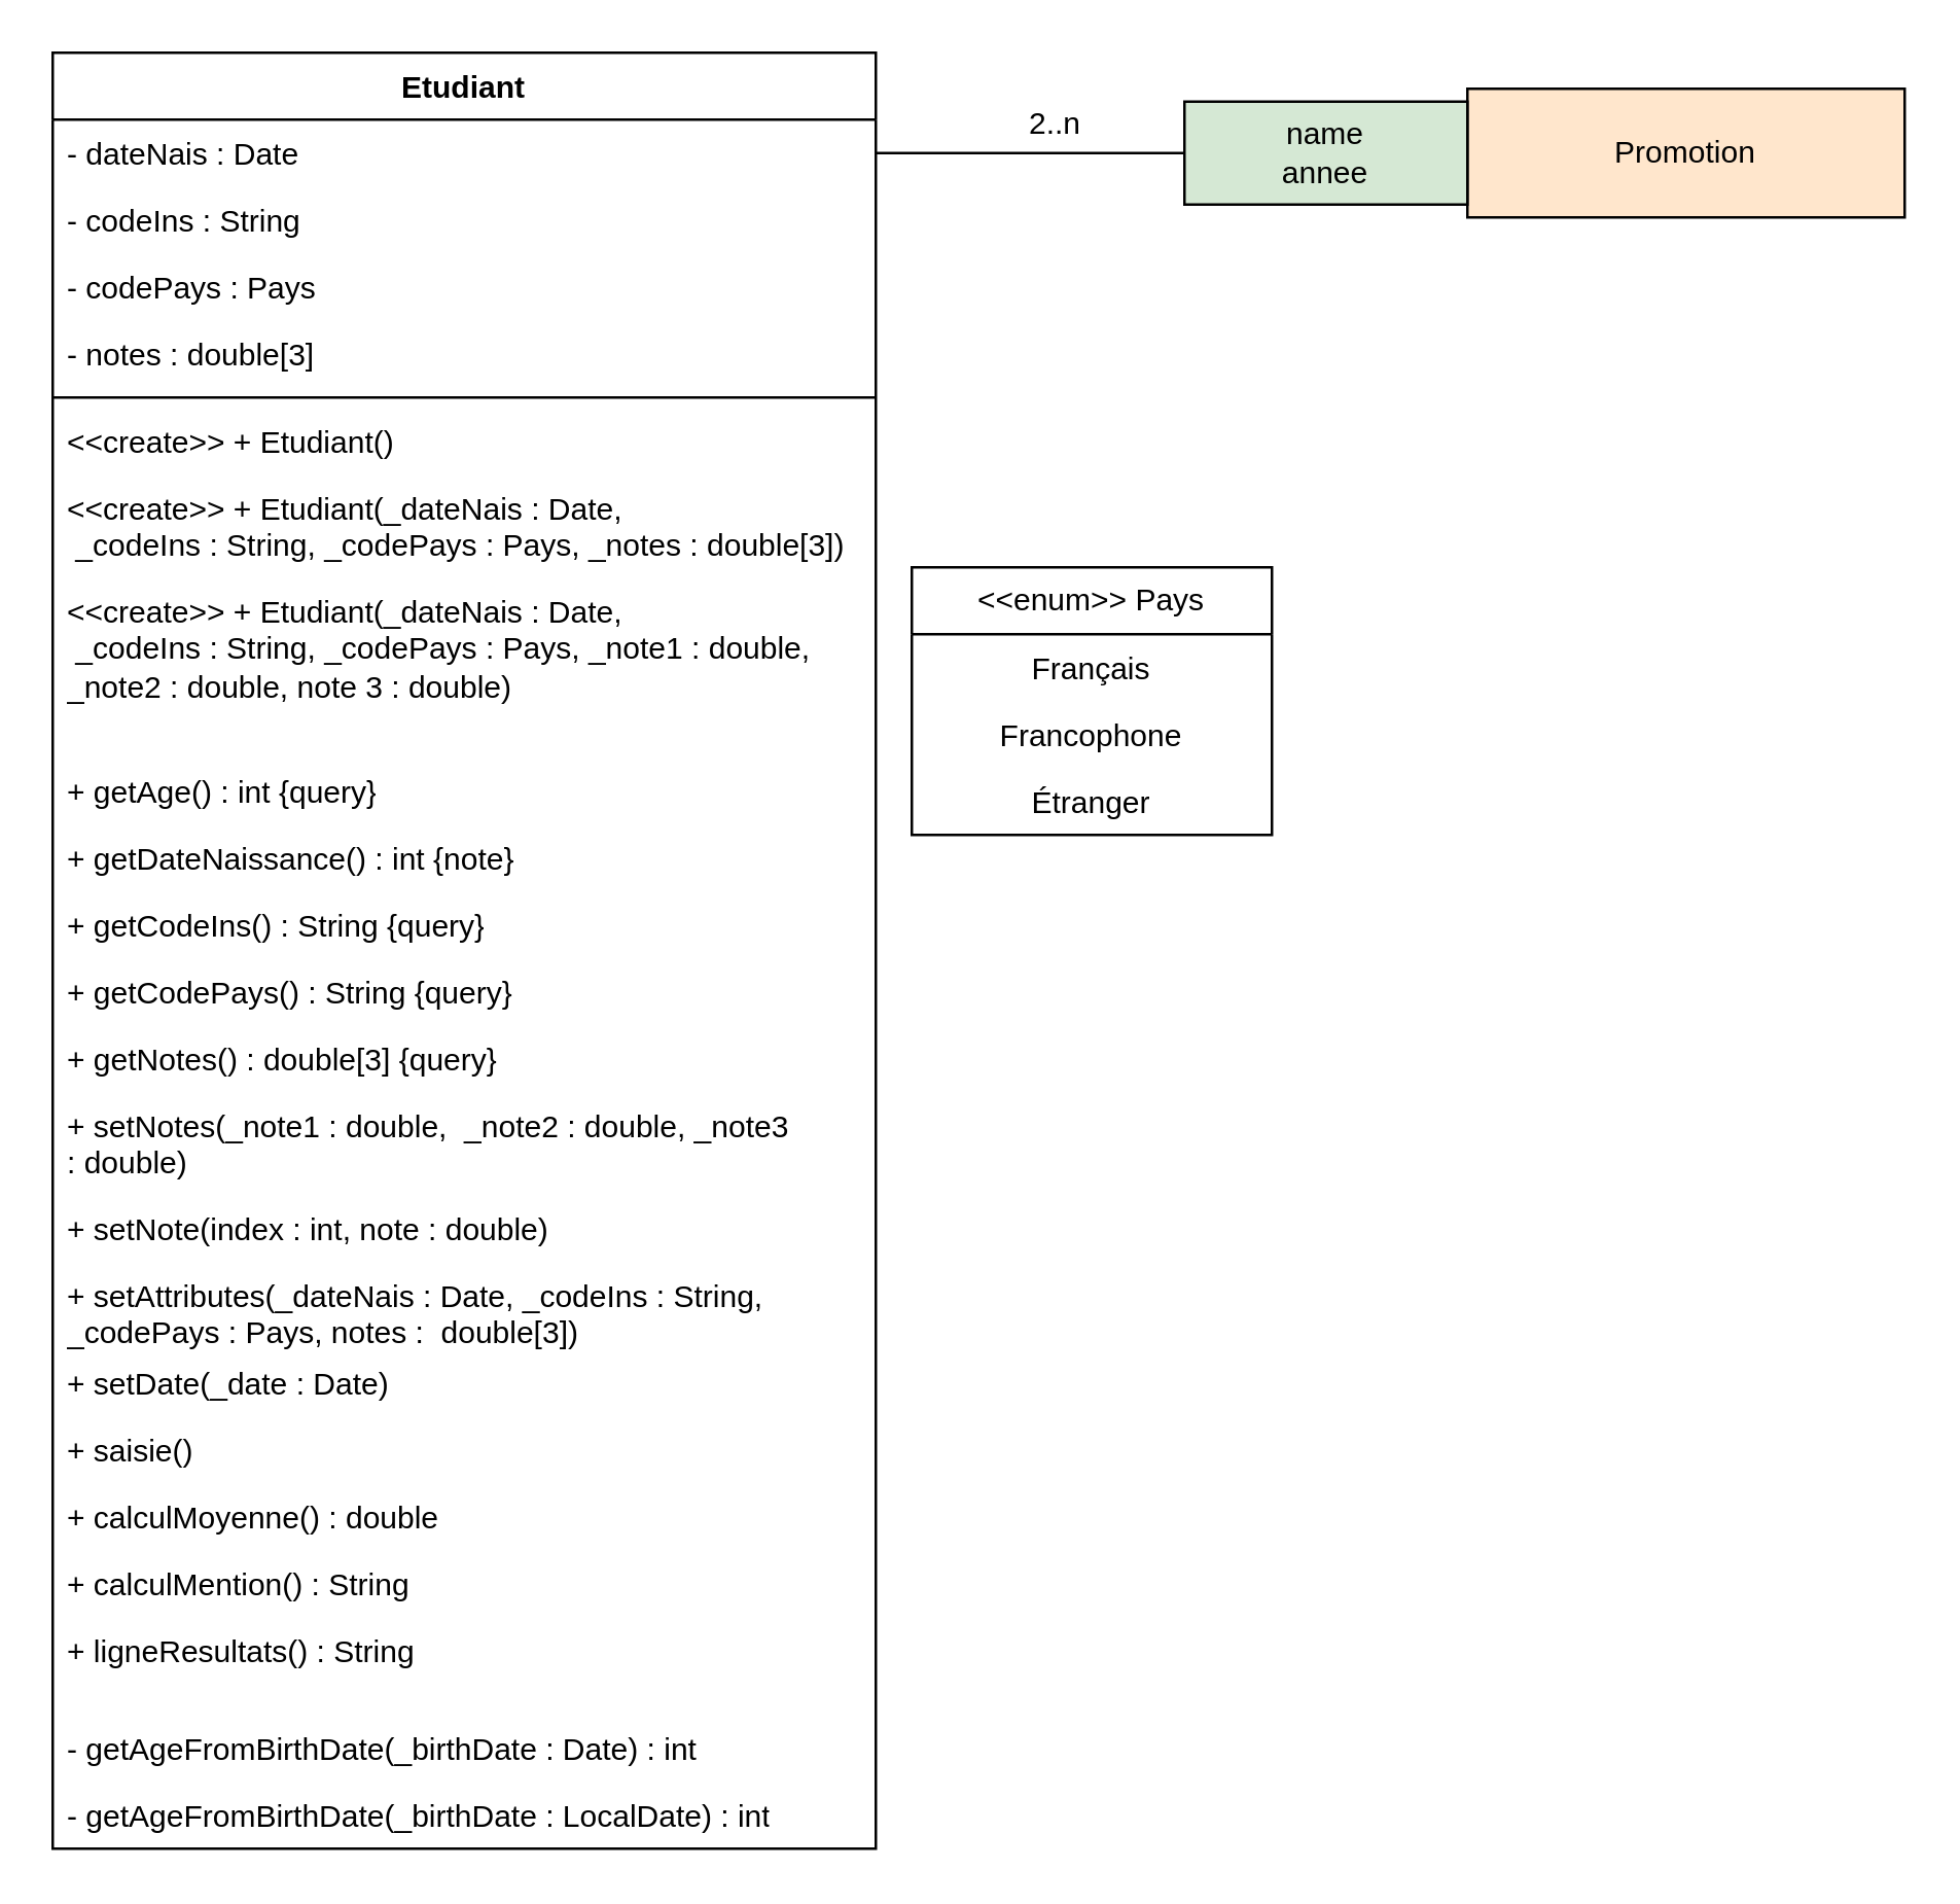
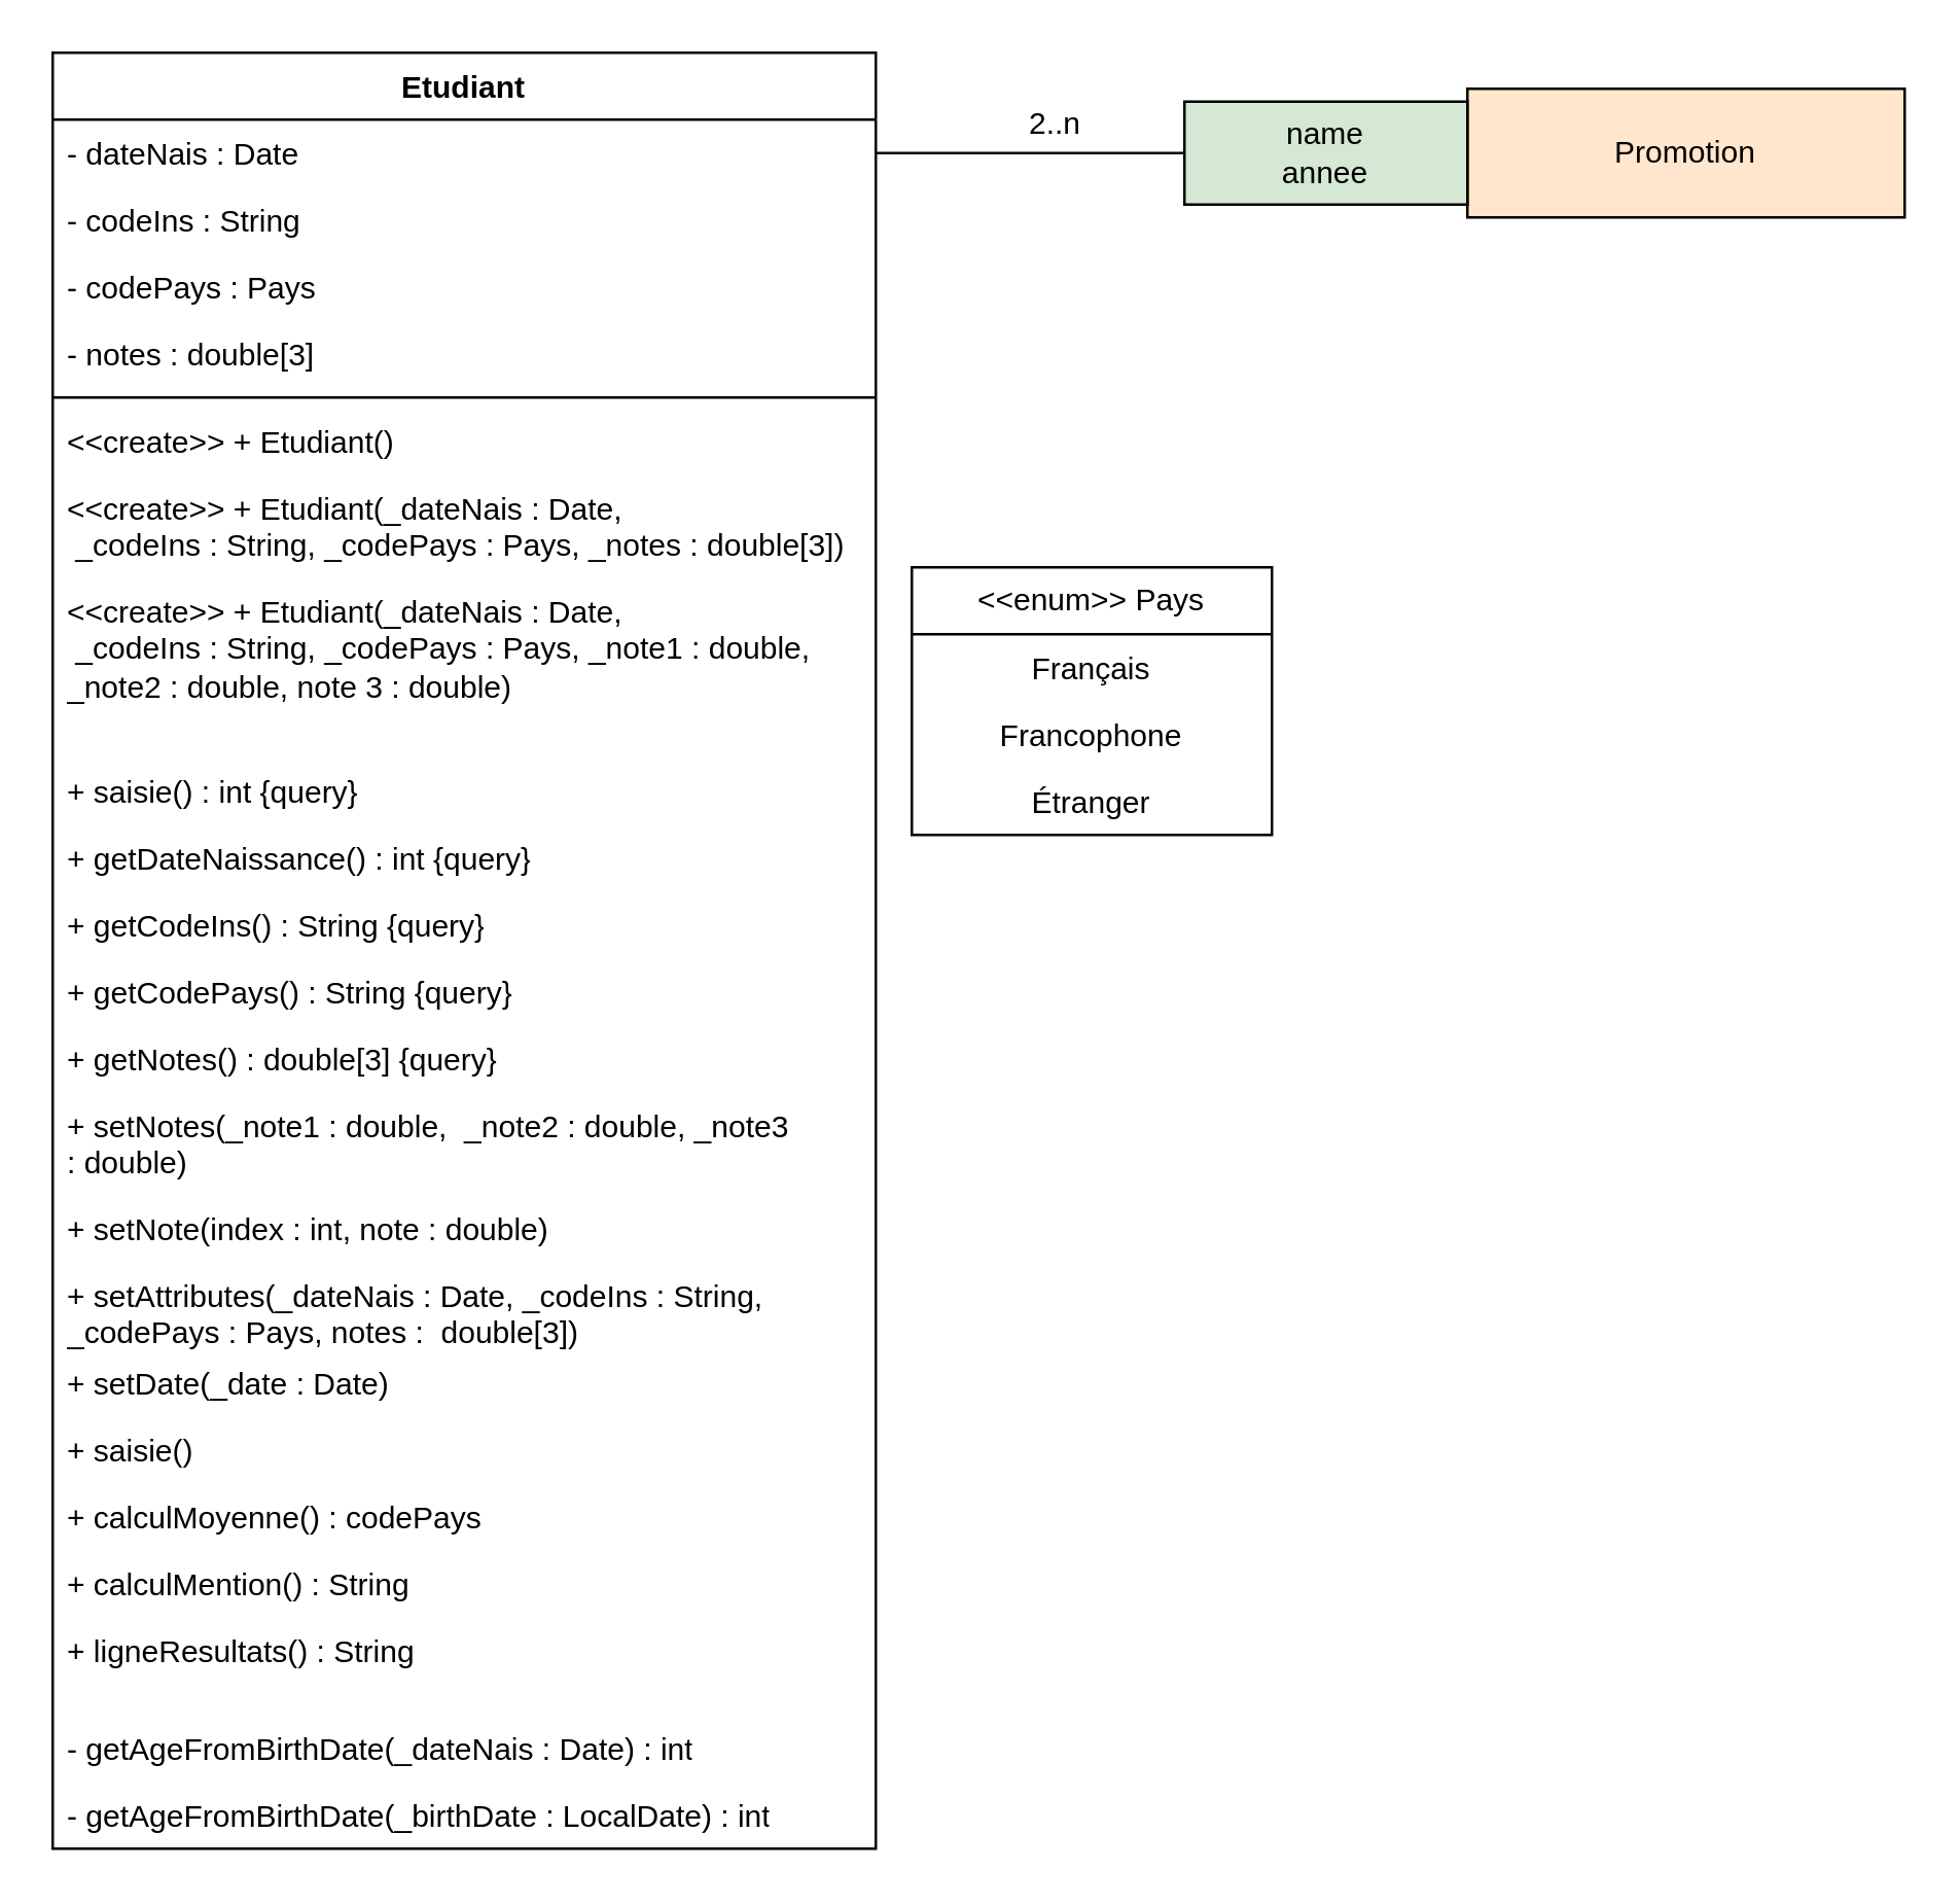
- <mxCell id="11" value="&lt;div&gt;+ getAge() : int {query}&lt;br&gt;&lt;/div&gt;" style="text;strokeColor=none;fillColor=none;align=left;verticalAlign=top;spacingLeft=4;spacingRight=4;overflow=hidden;rotatable=0;points=[[0,0.5],[1,0.5]];portConstraint=eastwest;whiteSpace=wrap;html=1;" parent="2" vertex="1"><mxGeometry y="274" width="320" height="26" as="geometry" /></mxCell>
+ <mxCell id="11" value="&lt;div&gt;+ saisie() : int {query}&lt;br&gt;&lt;/div&gt;" style="text;strokeColor=none;fillColor=none;align=left;verticalAlign=top;spacingLeft=4;spacingRight=4;overflow=hidden;rotatable=0;points=[[0,0.5],[1,0.5]];portConstraint=eastwest;whiteSpace=wrap;html=1;" parent="2" vertex="1"><mxGeometry y="274" width="320" height="26" as="geometry" /></mxCell>
- <mxCell id="12" value="+ getDateNaissance() : int {note}" style="text;strokeColor=none;fillColor=none;align=left;verticalAlign=top;spacingLeft=4;spacingRight=4;overflow=hidden;rotatable=0;points=[[0,0.5],[1,0.5]];portConstraint=eastwest;whiteSpace=wrap;html=1;" parent="2" vertex="1"><mxGeometry y="300" width="320" height="26" as="geometry" /></mxCell>
+ <mxCell id="12" value="+ getDateNaissance() : int {query}" style="text;strokeColor=none;fillColor=none;align=left;verticalAlign=top;spacingLeft=4;spacingRight=4;overflow=hidden;rotatable=0;points=[[0,0.5],[1,0.5]];portConstraint=eastwest;whiteSpace=wrap;html=1;" parent="2" vertex="1"><mxGeometry y="300" width="320" height="26" as="geometry" /></mxCell>
- <mxCell id="21" value="+ calculMoyenne() : double" style="text;strokeColor=none;fillColor=none;align=left;verticalAlign=top;spacingLeft=4;spacingRight=4;overflow=hidden;rotatable=0;points=[[0,0.5],[1,0.5]];portConstraint=eastwest;whiteSpace=wrap;html=1;" parent="2" vertex="1"><mxGeometry y="556" width="320" height="26" as="geometry" /></mxCell>
+ <mxCell id="21" value="+ calculMoyenne() : codePays" style="text;strokeColor=none;fillColor=none;align=left;verticalAlign=top;spacingLeft=4;spacingRight=4;overflow=hidden;rotatable=0;points=[[0,0.5],[1,0.5]];portConstraint=eastwest;whiteSpace=wrap;html=1;" parent="2" vertex="1"><mxGeometry y="556" width="320" height="26" as="geometry" /></mxCell>
- <mxCell id="24" value="- getAgeFromBirthDate(_birthDate : Date) : int" style="text;strokeColor=none;fillColor=none;align=left;verticalAlign=top;spacingLeft=4;spacingRight=4;overflow=hidden;rotatable=0;points=[[0,0.5],[1,0.5]];portConstraint=eastwest;whiteSpace=wrap;html=1;" parent="2" vertex="1"><mxGeometry y="646" width="320" height="26" as="geometry" /></mxCell>
+ <mxCell id="24" value="- getAgeFromBirthDate(_dateNais : Date) : int" style="text;strokeColor=none;fillColor=none;align=left;verticalAlign=top;spacingLeft=4;spacingRight=4;overflow=hidden;rotatable=0;points=[[0,0.5],[1,0.5]];portConstraint=eastwest;whiteSpace=wrap;html=1;" parent="2" vertex="1"><mxGeometry y="646" width="320" height="26" as="geometry" /></mxCell>
